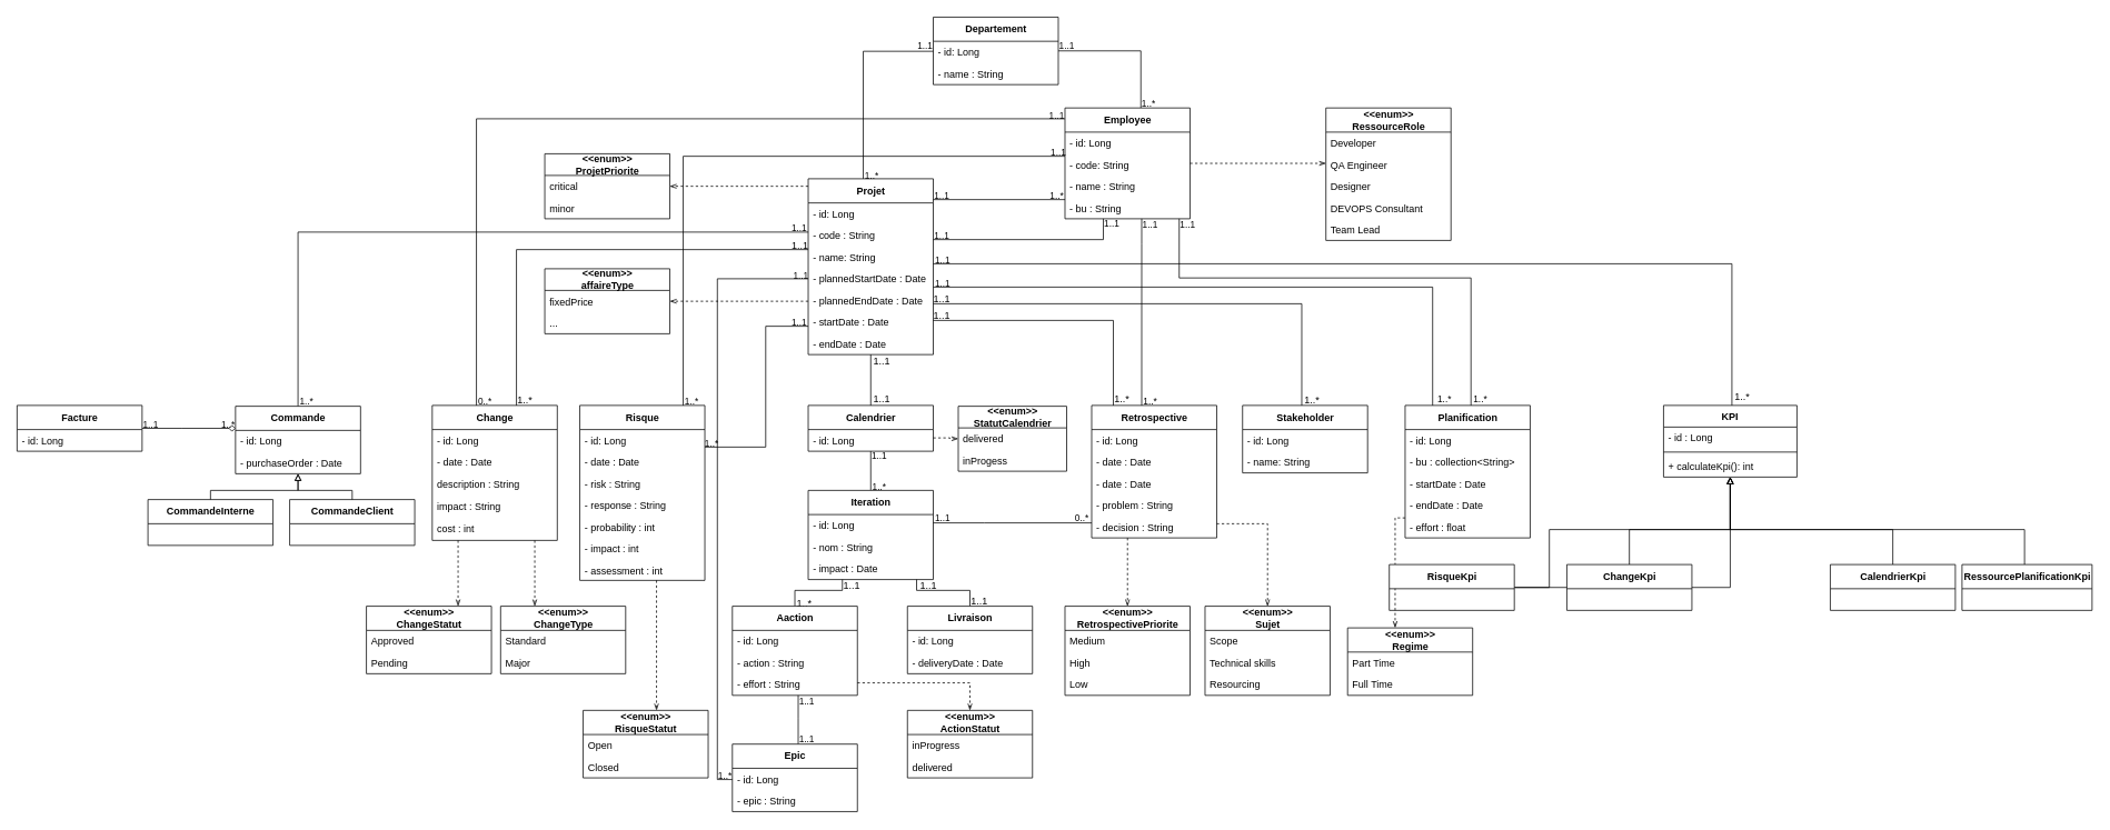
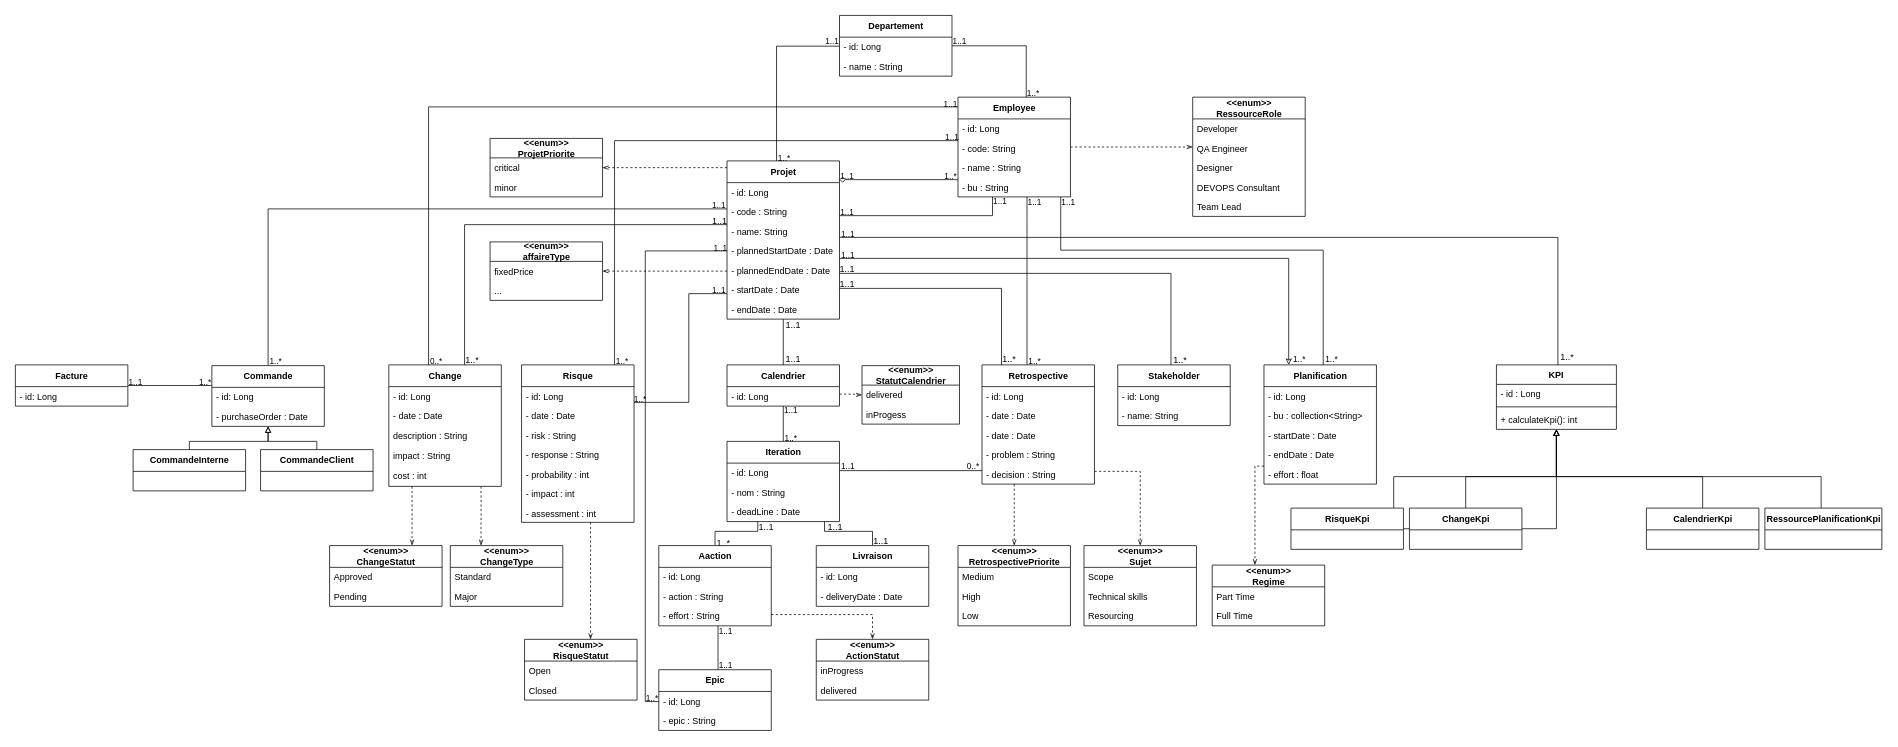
- <mxCell id="196" style="rounded=0;jumpStyle=none;orthogonalLoop=1;jettySize=auto;html=1;endArrow=none;endFill=0;edgeStyle=orthogonalEdgeStyle;" parent="1" source="24" target="10" edge="1"><mxGeometry relative="1" as="geometry"><Array as="points"><mxPoint x="1157" y="239" /><mxPoint x="1157" y="239" /></Array></mxGeometry></mxCell>
+ <mxCell id="196" style="rounded=0;jumpStyle=none;orthogonalLoop=1;jettySize=auto;html=1;endArrow=diamond;endFill=0;edgeStyle=orthogonalEdgeStyle;" parent="1" source="24" target="10" edge="1"><mxGeometry relative="1" as="geometry"><Array as="points"><mxPoint x="1157" y="239" /><mxPoint x="1157" y="239" /></Array></mxGeometry></mxCell>
- <mxCell id="124" style="rounded=0;orthogonalLoop=1;jettySize=auto;html=1;endArrow=none;endFill=0;edgeStyle=orthogonalEdgeStyle;" parent="1" source="10" target="140" edge="1"><mxGeometry relative="1" as="geometry"><mxPoint x="1119" y="343.059" as="sourcePoint" /><mxPoint x="1718.059" y="482" as="targetPoint" /><Array as="points"><mxPoint x="1718" y="344" /></Array></mxGeometry></mxCell>
+ <mxCell id="124" style="rounded=0;orthogonalLoop=1;jettySize=auto;html=1;endArrow=classic;endFill=0;edgeStyle=orthogonalEdgeStyle;" parent="1" source="10" target="140" edge="1"><mxGeometry relative="1" as="geometry"><mxPoint x="1119" y="343.059" as="sourcePoint" /><mxPoint x="1718.059" y="482" as="targetPoint" /><Array as="points"><mxPoint x="1718" y="344" /></Array></mxGeometry></mxCell>
- <mxCell id="59" value="" style="edgeStyle=orthogonalEdgeStyle;rounded=0;orthogonalLoop=1;jettySize=auto;html=1;endArrow=diamond;endFill=0;" parent="1" source="62" target="153" edge="1"><mxGeometry relative="1" as="geometry"><Array as="points"><mxPoint x="217" y="514" /><mxPoint x="217" y="514" /></Array></mxGeometry></mxCell>
+ <mxCell id="59" value="" style="edgeStyle=orthogonalEdgeStyle;rounded=0;orthogonalLoop=1;jettySize=auto;html=1;endArrow=none;endFill=0;" parent="1" source="62" target="153" edge="1"><mxGeometry relative="1" as="geometry"><Array as="points"><mxPoint x="217" y="514" /><mxPoint x="217" y="514" /></Array></mxGeometry></mxCell>
- <mxCell id="185" value="- impact : Date" style="text;strokeColor=none;fillColor=none;align=left;verticalAlign=top;spacingLeft=4;spacingRight=4;overflow=hidden;rotatable=0;points=[[0,0.5],[1,0.5]];portConstraint=eastwest;container=0;" parent="182" vertex="1"><mxGeometry y="81" width="150" height="26" as="geometry" /></mxCell>
+ <mxCell id="185" value="- deadLine : Date" style="text;strokeColor=none;fillColor=none;align=left;verticalAlign=top;spacingLeft=4;spacingRight=4;overflow=hidden;rotatable=0;points=[[0,0.5],[1,0.5]];portConstraint=eastwest;container=0;" parent="182" vertex="1"><mxGeometry y="81" width="150" height="26" as="geometry" /></mxCell>
- <mxCell id="133" value="RisqueKpi" style="swimlane;fontStyle=1;align=center;verticalAlign=middle;childLayout=stackLayout;horizontal=1;startSize=29;horizontalStack=0;resizeParent=1;resizeParentMax=0;resizeLast=0;collapsible=0;marginBottom=0;html=1;fontSize=12;labelPosition=center;verticalLabelPosition=middle;container=0;" parent="1" vertex="1"><mxGeometry x="1666" y="677" width="150" height="55" as="geometry" /></mxCell>
+ <mxCell id="133" value="RisqueKpi" style="swimlane;fontStyle=1;align=center;verticalAlign=middle;childLayout=stackLayout;horizontal=1;startSize=29;horizontalStack=0;resizeParent=1;resizeParentMax=0;resizeLast=0;collapsible=0;marginBottom=0;html=1;fontSize=12;labelPosition=center;verticalLabelPosition=middle;container=0;" parent="1" vertex="1"><mxGeometry x="1721" y="677" width="150" height="55" as="geometry" /></mxCell>
